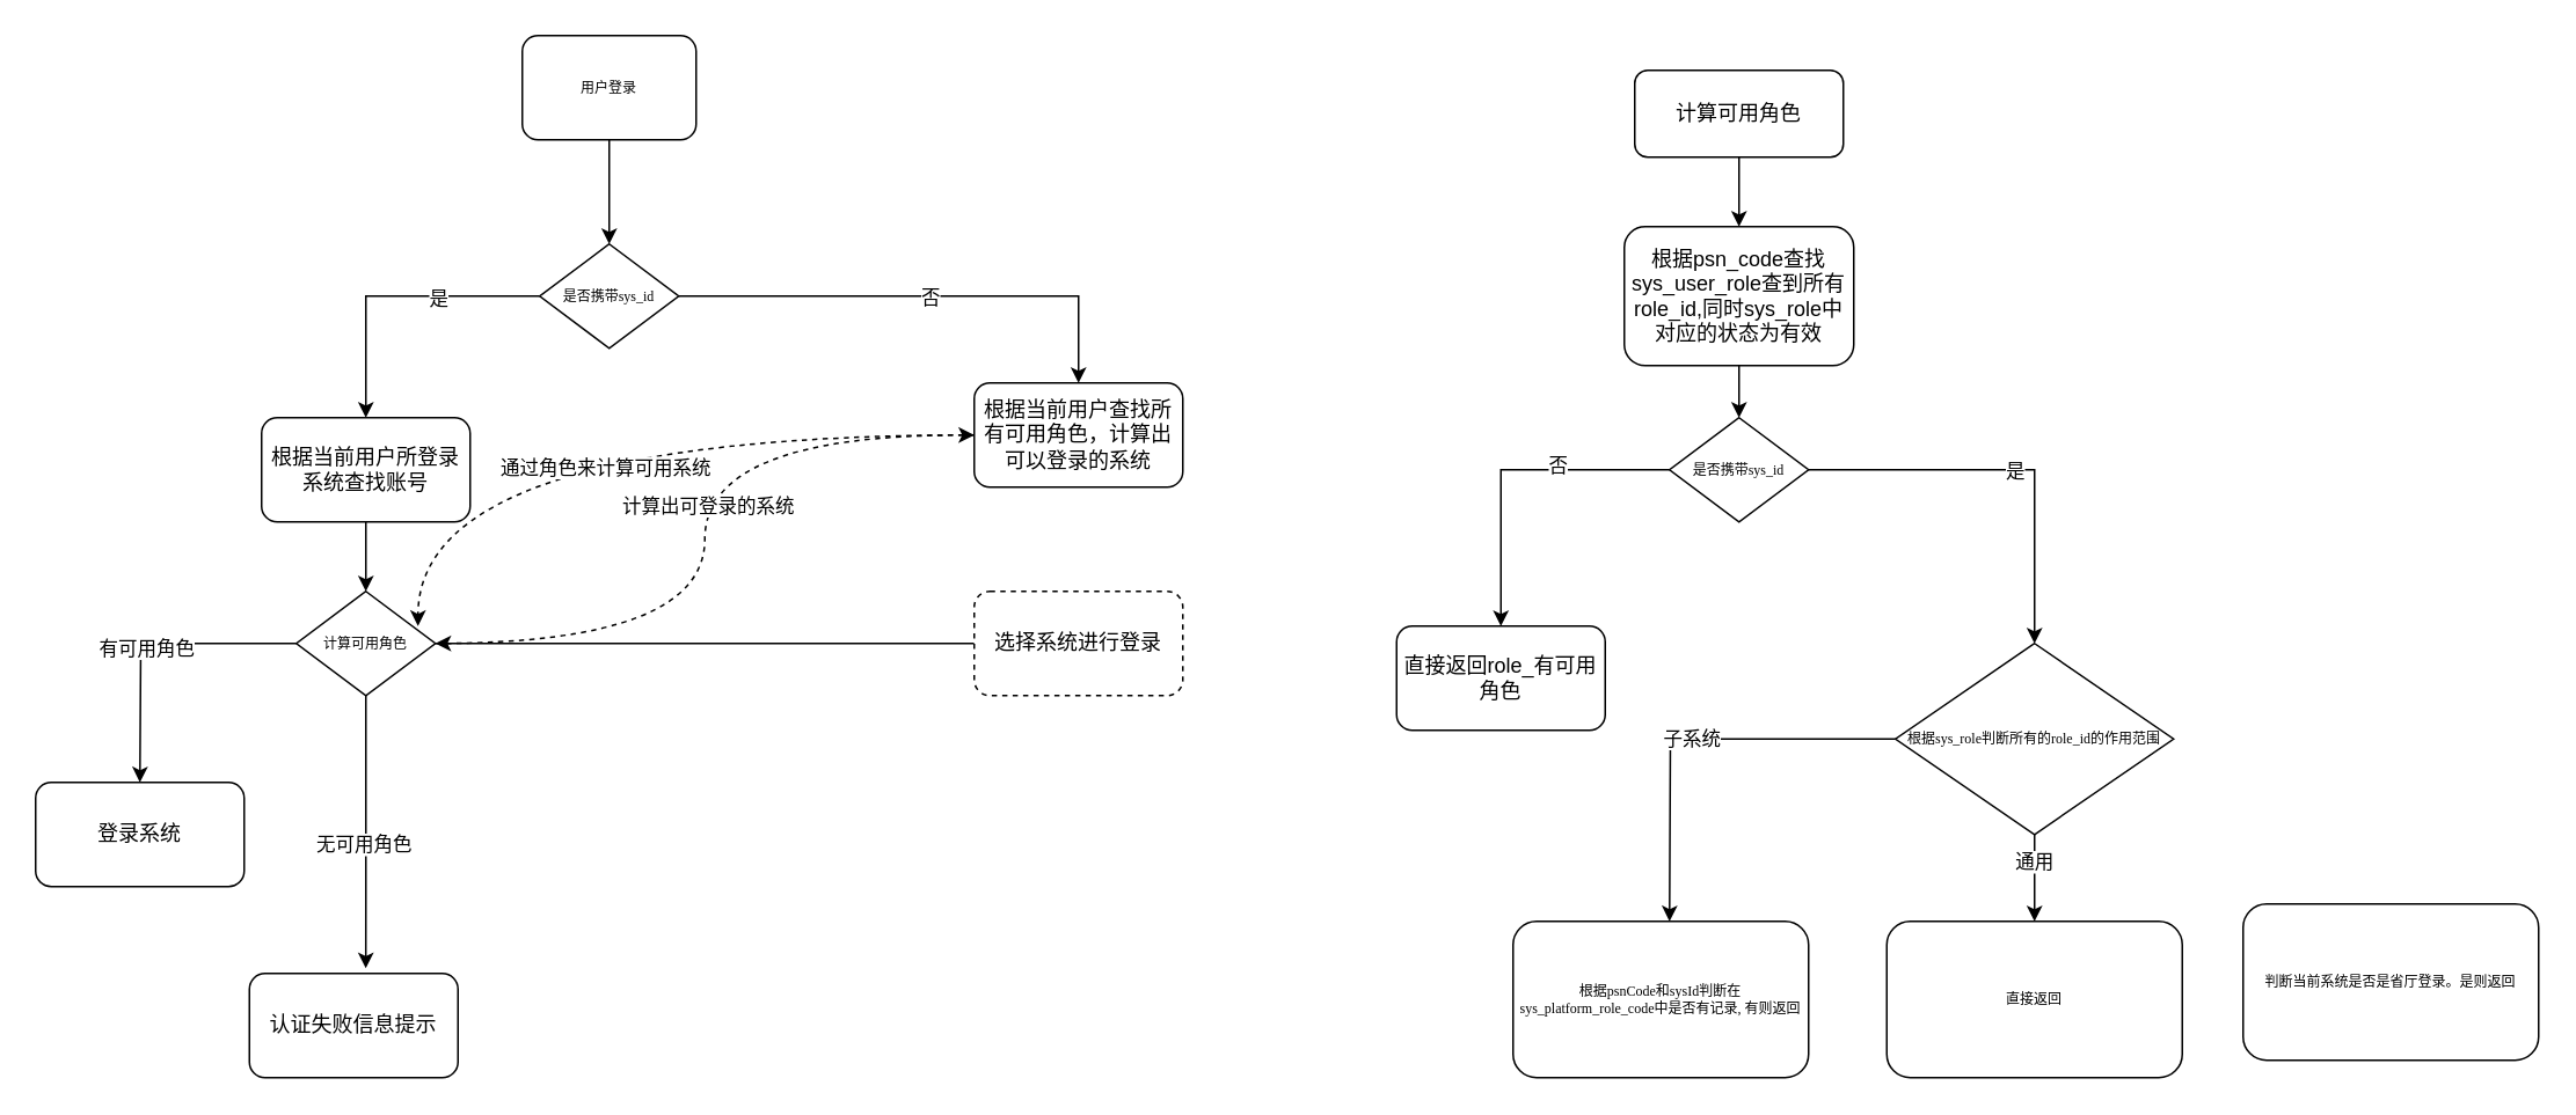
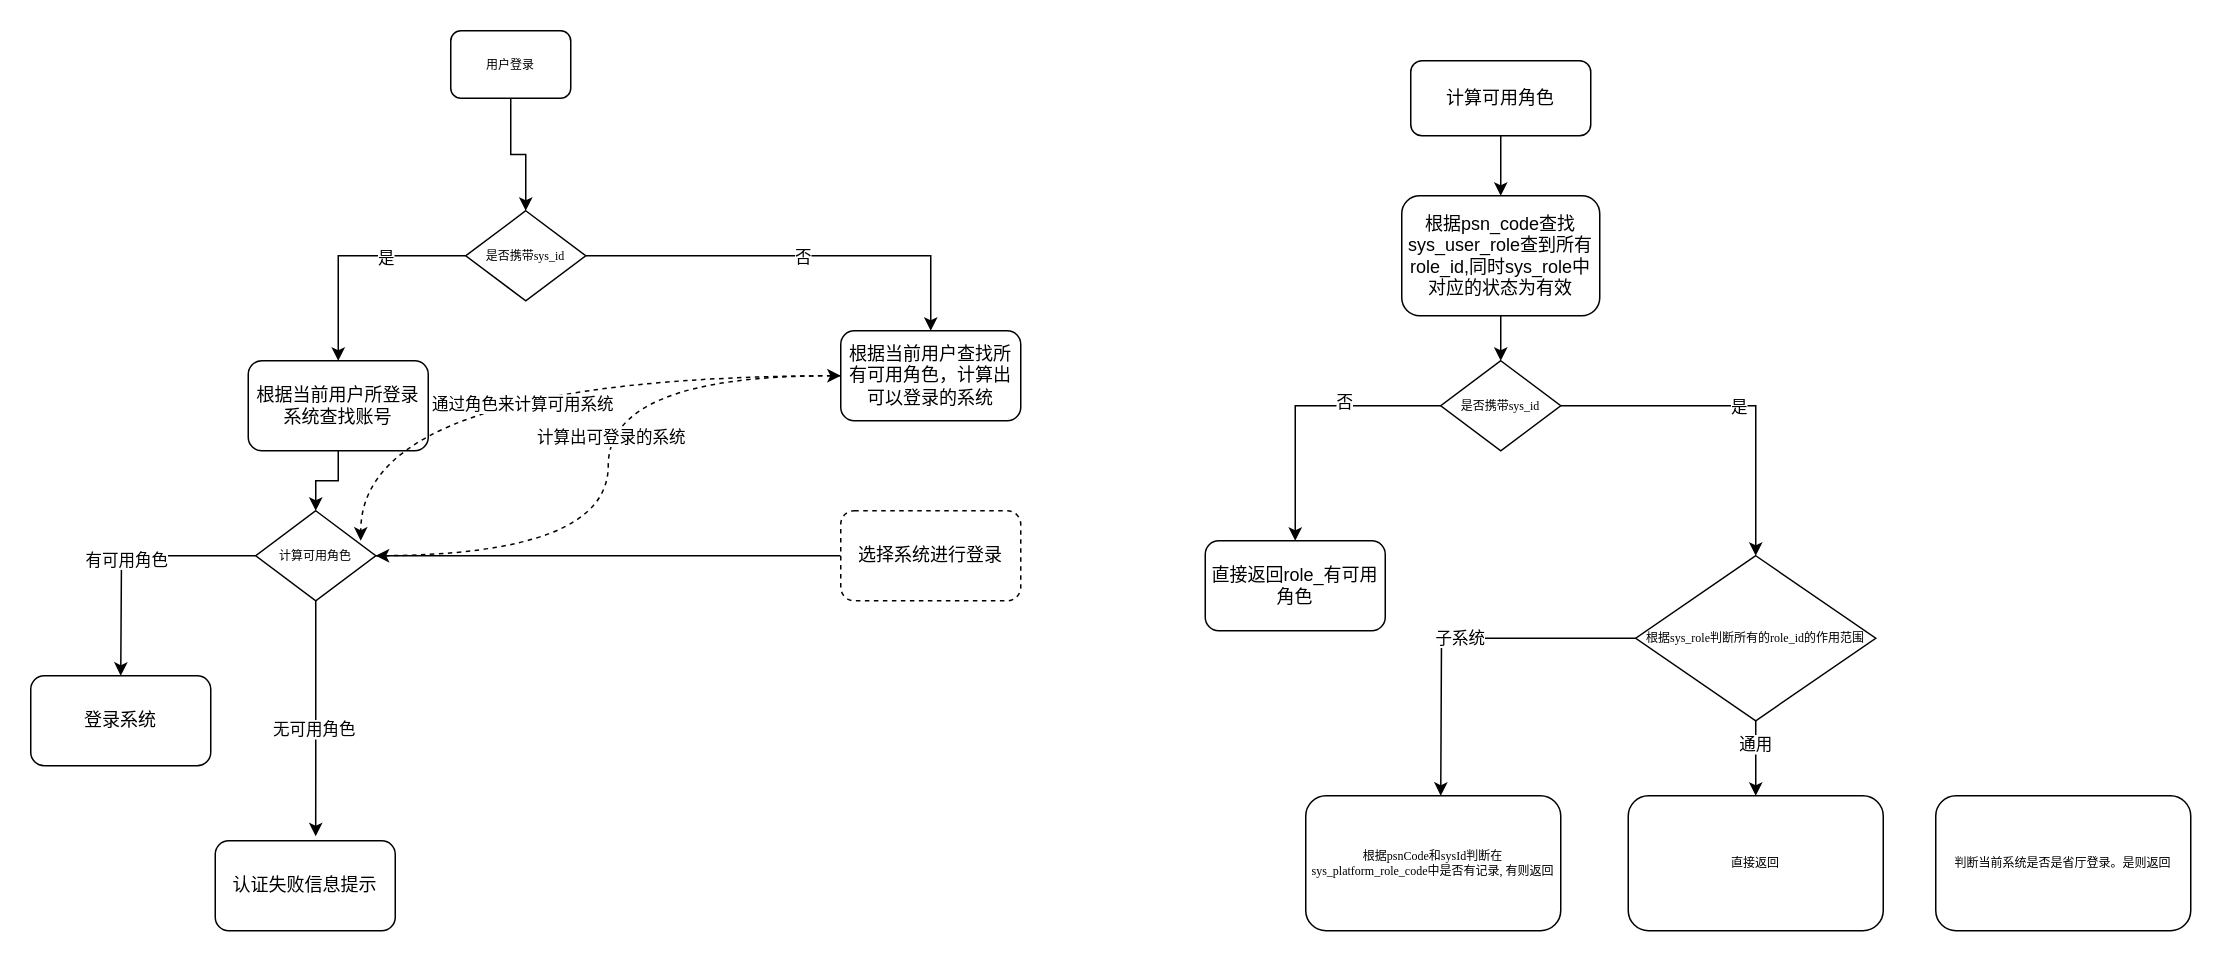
- <mxCell id="3" value="用户登录" style="rounded=1;whiteSpace=wrap;html=1;shadow=0;labelBackgroundColor=none;strokeWidth=1;fontFamily=Verdana;fontSize=8;align=center;" vertex="1" parent="1"><mxGeometry x="300" y="20" width="100" height="60" as="geometry" /></mxCell>
+ <mxCell id="3" value="用户登录" style="rounded=1;whiteSpace=wrap;html=1;shadow=0;labelBackgroundColor=none;strokeWidth=1;fontFamily=Verdana;fontSize=8;align=center;" vertex="1" parent="1"><mxGeometry x="300" y="20" width="80" height="45" as="geometry" /></mxCell>
- <mxCell id="10" value="根据当前用户所登录系统查找账号" style="rounded=1;whiteSpace=wrap;html=1;" vertex="1" parent="1"><mxGeometry x="150" y="240" width="120" height="60" as="geometry" /></mxCell>
+ <mxCell id="10" value="根据当前用户所登录系统查找账号" style="rounded=1;whiteSpace=wrap;html=1;" vertex="1" parent="1"><mxGeometry x="165" y="240" width="120" height="60" as="geometry" /></mxCell>
- <mxCell id="41" value="判断当前系统是否是省厅登录。是则返回" style="rounded=1;whiteSpace=wrap;html=1;shadow=0;labelBackgroundColor=none;strokeWidth=1;fontFamily=Verdana;fontSize=8;align=center;" vertex="1" parent="1"><mxGeometry x="1290" y="520" width="170" height="90" as="geometry" /></mxCell>
+ <mxCell id="41" value="判断当前系统是否是省厅登录。是则返回" style="rounded=1;whiteSpace=wrap;html=1;shadow=0;labelBackgroundColor=none;strokeWidth=1;fontFamily=Verdana;fontSize=8;align=center;" vertex="1" parent="1"><mxGeometry x="1290" y="530" width="170" height="90" as="geometry" /></mxCell>
